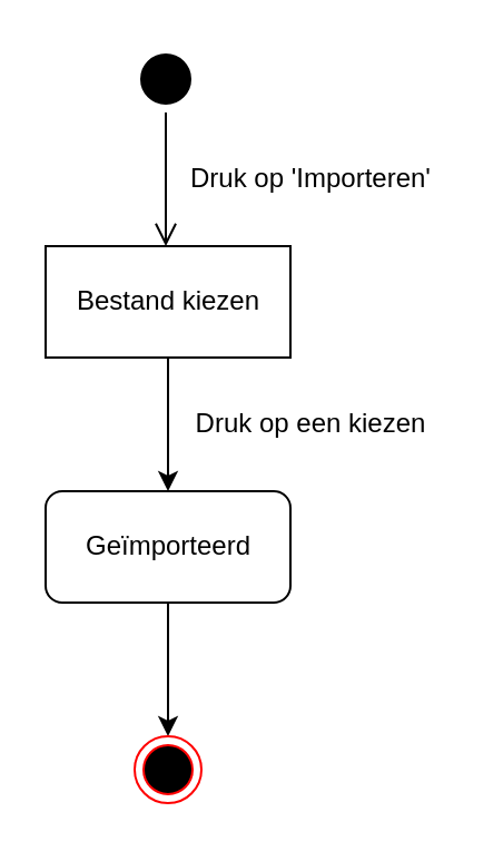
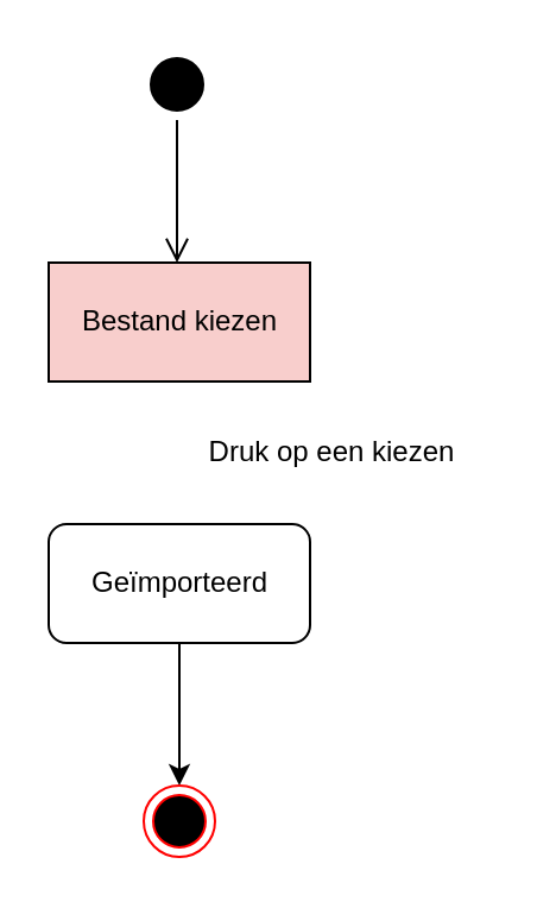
- <mxCell id="6" value="Druk op 'Importeren'" style="text;html=1;align=center;verticalAlign=middle;resizable=0;points=[];autosize=1;strokeColor=none;fillColor=none;" vertex="1" parent="1"><mxGeometry x="74" y="70" width="130" height="20" as="geometry" /></mxCell>
- <mxCell id="5" value="Bestand kiezen" style="html=1;strokeColor=#000000;" vertex="1" parent="1"><mxGeometry x="20" y="110" width="110" height="50" as="geometry" /></mxCell>
+ <mxCell id="5" value="Bestand kiezen" style="html=1;strokeColor=#000000;fillColor=#f8cecc;" vertex="1" parent="1"><mxGeometry x="20" y="110" width="110" height="50" as="geometry" /></mxCell>
- <mxCell id="4" style="edgeStyle=orthogonalEdgeStyle;rounded=0;orthogonalLoop=1;jettySize=auto;html=1;strokeColor=#000000;" edge="1" parent="1" source="5" target="8"><mxGeometry relative="1" as="geometry" /></mxCell>
